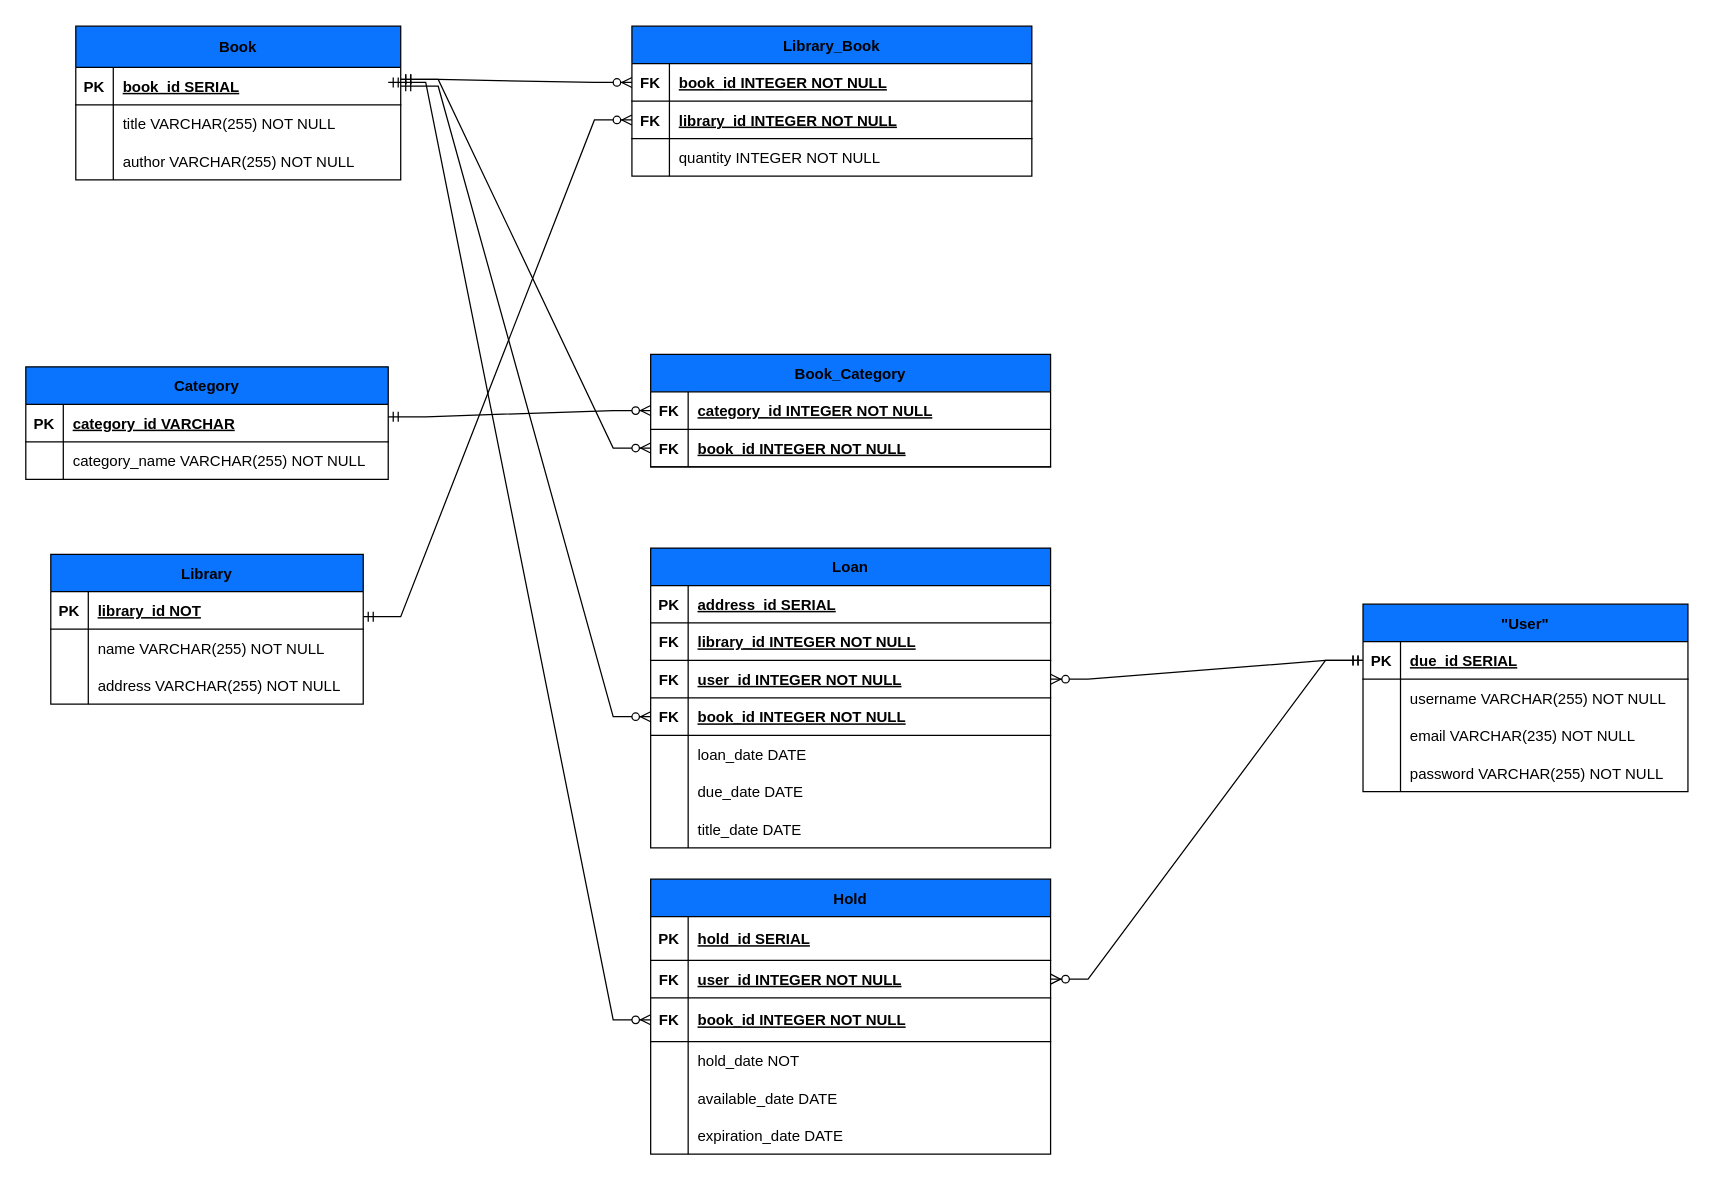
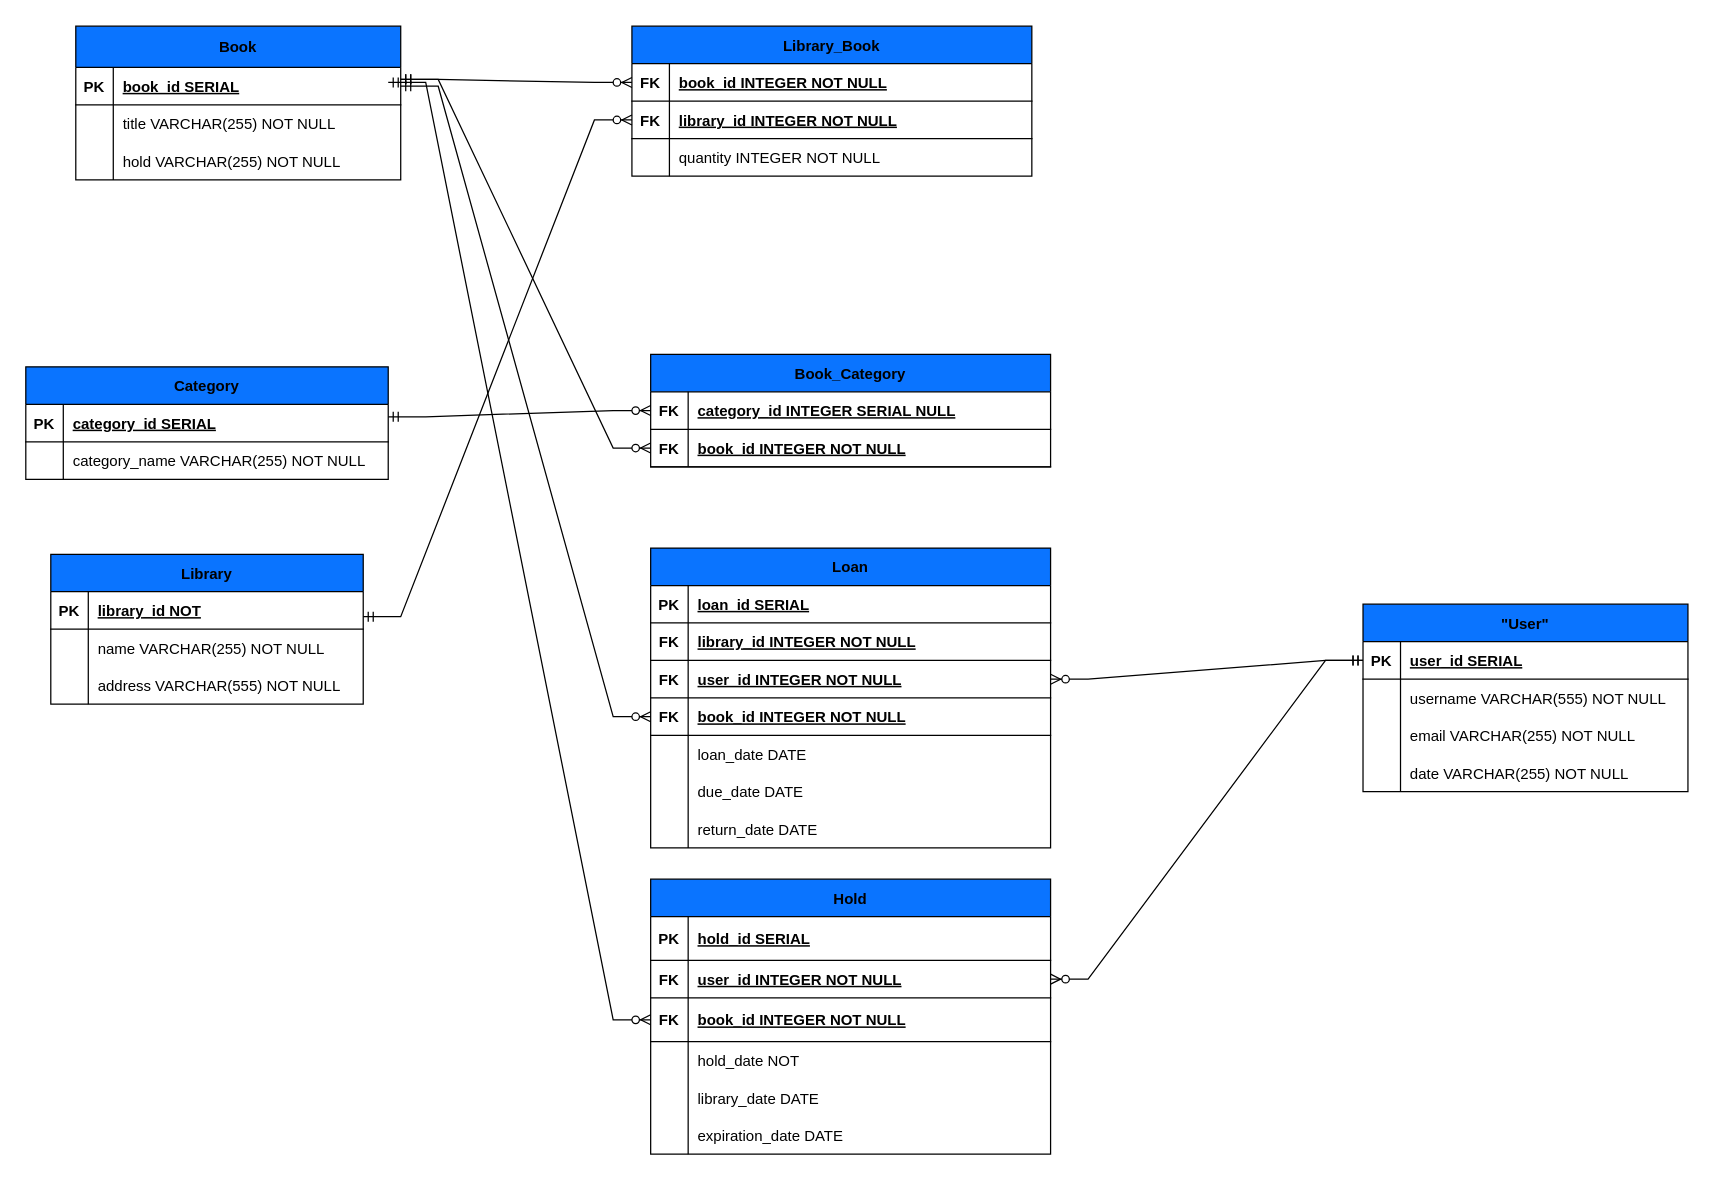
- <mxCell id="21" value="author VARCHAR(255) NOT NULL" style="shape=partialRectangle;overflow=hidden;connectable=0;fillColor=none;align=left;strokeColor=inherit;top=0;left=0;bottom=0;right=0;spacingLeft=6;" vertex="1" parent="19"><mxGeometry x="30" width="230" height="30" as="geometry"><mxRectangle width="230" height="30" as="alternateBounds" /></mxGeometry></mxCell>
+ <mxCell id="21" value="hold VARCHAR(255) NOT NULL" style="shape=partialRectangle;overflow=hidden;connectable=0;fillColor=none;align=left;strokeColor=inherit;top=0;left=0;bottom=0;right=0;spacingLeft=6;" vertex="1" parent="19"><mxGeometry x="30" width="230" height="30" as="geometry"><mxRectangle width="230" height="30" as="alternateBounds" /></mxGeometry></mxCell>
- <mxCell id="42" value="category_id INTEGER NOT NULL" style="shape=partialRectangle;overflow=hidden;connectable=0;fillColor=none;align=left;strokeColor=inherit;top=0;left=0;bottom=0;right=0;spacingLeft=6;fontStyle=5;" vertex="1" parent="40"><mxGeometry x="30" width="290" height="30" as="geometry"><mxRectangle width="290" height="30" as="alternateBounds" /></mxGeometry></mxCell>
+ <mxCell id="42" value="category_id INTEGER SERIAL NULL" style="shape=partialRectangle;overflow=hidden;connectable=0;fillColor=none;align=left;strokeColor=inherit;top=0;left=0;bottom=0;right=0;spacingLeft=6;fontStyle=5;" vertex="1" parent="40"><mxGeometry x="30" width="290" height="30" as="geometry"><mxRectangle width="290" height="30" as="alternateBounds" /></mxGeometry></mxCell>
- <mxCell id="35" value="category_id VARCHAR " style="shape=partialRectangle;overflow=hidden;connectable=0;fillColor=none;align=left;strokeColor=inherit;top=0;left=0;bottom=0;right=0;spacingLeft=6;fontStyle=5;" vertex="1" parent="33"><mxGeometry x="30" width="260" height="30" as="geometry"><mxRectangle width="260" height="30" as="alternateBounds" /></mxGeometry></mxCell>
+ <mxCell id="35" value="category_id SERIAL " style="shape=partialRectangle;overflow=hidden;connectable=0;fillColor=none;align=left;strokeColor=inherit;top=0;left=0;bottom=0;right=0;spacingLeft=6;fontStyle=5;" vertex="1" parent="33"><mxGeometry x="30" width="260" height="30" as="geometry"><mxRectangle width="260" height="30" as="alternateBounds" /></mxGeometry></mxCell>
- <mxCell id="62" value="address_id SERIAL " style="shape=partialRectangle;overflow=hidden;connectable=0;fillColor=none;align=left;strokeColor=inherit;top=0;left=0;bottom=0;right=0;spacingLeft=6;fontStyle=5;" vertex="1" parent="60"><mxGeometry x="30" width="290" height="30" as="geometry"><mxRectangle width="290" height="30" as="alternateBounds" /></mxGeometry></mxCell>
+ <mxCell id="62" value="loan_id SERIAL " style="shape=partialRectangle;overflow=hidden;connectable=0;fillColor=none;align=left;strokeColor=inherit;top=0;left=0;bottom=0;right=0;spacingLeft=6;fontStyle=5;" vertex="1" parent="60"><mxGeometry x="30" width="290" height="30" as="geometry"><mxRectangle width="290" height="30" as="alternateBounds" /></mxGeometry></mxCell>
- <mxCell id="49" value="due_id SERIAL " style="shape=partialRectangle;overflow=hidden;connectable=0;fillColor=none;align=left;strokeColor=inherit;top=0;left=0;bottom=0;right=0;spacingLeft=6;fontStyle=5;" vertex="1" parent="47"><mxGeometry x="30" width="230" height="30" as="geometry"><mxRectangle width="230" height="30" as="alternateBounds" /></mxGeometry></mxCell>
+ <mxCell id="49" value="user_id SERIAL " style="shape=partialRectangle;overflow=hidden;connectable=0;fillColor=none;align=left;strokeColor=inherit;top=0;left=0;bottom=0;right=0;spacingLeft=6;fontStyle=5;" vertex="1" parent="47"><mxGeometry x="30" width="230" height="30" as="geometry"><mxRectangle width="230" height="30" as="alternateBounds" /></mxGeometry></mxCell>
- <mxCell id="11" value="address VARCHAR(255) NOT NULL" style="shape=partialRectangle;overflow=hidden;connectable=0;fillColor=none;align=left;strokeColor=inherit;top=0;left=0;bottom=0;right=0;spacingLeft=6;" vertex="1" parent="9"><mxGeometry x="30" width="220" height="30" as="geometry"><mxRectangle width="220" height="30" as="alternateBounds" /></mxGeometry></mxCell>
+ <mxCell id="11" value="address VARCHAR(555) NOT NULL" style="shape=partialRectangle;overflow=hidden;connectable=0;fillColor=none;align=left;strokeColor=inherit;top=0;left=0;bottom=0;right=0;spacingLeft=6;" vertex="1" parent="9"><mxGeometry x="30" width="220" height="30" as="geometry"><mxRectangle width="220" height="30" as="alternateBounds" /></mxGeometry></mxCell>
- <mxCell id="52" value="username VARCHAR(255) NOT NULL" style="shape=partialRectangle;overflow=hidden;connectable=0;fillColor=none;align=left;strokeColor=inherit;top=0;left=0;bottom=0;right=0;spacingLeft=6;" vertex="1" parent="50"><mxGeometry x="30" width="230" height="30" as="geometry"><mxRectangle width="230" height="30" as="alternateBounds" /></mxGeometry></mxCell>
+ <mxCell id="52" value="username VARCHAR(555) NOT NULL" style="shape=partialRectangle;overflow=hidden;connectable=0;fillColor=none;align=left;strokeColor=inherit;top=0;left=0;bottom=0;right=0;spacingLeft=6;" vertex="1" parent="50"><mxGeometry x="30" width="230" height="30" as="geometry"><mxRectangle width="230" height="30" as="alternateBounds" /></mxGeometry></mxCell>
- <mxCell id="55" value="email VARCHAR(235) NOT NULL" style="shape=partialRectangle;overflow=hidden;connectable=0;fillColor=none;align=left;strokeColor=inherit;top=0;left=0;bottom=0;right=0;spacingLeft=6;" vertex="1" parent="53"><mxGeometry x="30" width="230" height="30" as="geometry"><mxRectangle width="230" height="30" as="alternateBounds" /></mxGeometry></mxCell>
+ <mxCell id="55" value="email VARCHAR(255) NOT NULL" style="shape=partialRectangle;overflow=hidden;connectable=0;fillColor=none;align=left;strokeColor=inherit;top=0;left=0;bottom=0;right=0;spacingLeft=6;" vertex="1" parent="53"><mxGeometry x="30" width="230" height="30" as="geometry"><mxRectangle width="230" height="30" as="alternateBounds" /></mxGeometry></mxCell>
- <mxCell id="58" value="password VARCHAR(255) NOT NULL" style="shape=partialRectangle;overflow=hidden;connectable=0;fillColor=none;align=left;strokeColor=inherit;top=0;left=0;bottom=0;right=0;spacingLeft=6;" vertex="1" parent="56"><mxGeometry x="30" width="230" height="30" as="geometry"><mxRectangle width="230" height="30" as="alternateBounds" /></mxGeometry></mxCell>
+ <mxCell id="58" value="date VARCHAR(255) NOT NULL" style="shape=partialRectangle;overflow=hidden;connectable=0;fillColor=none;align=left;strokeColor=inherit;top=0;left=0;bottom=0;right=0;spacingLeft=6;" vertex="1" parent="56"><mxGeometry x="30" width="230" height="30" as="geometry"><mxRectangle width="230" height="30" as="alternateBounds" /></mxGeometry></mxCell>
- <mxCell id="80" value="title_date DATE " style="shape=partialRectangle;overflow=hidden;connectable=0;fillColor=none;align=left;strokeColor=inherit;top=0;left=0;bottom=0;right=0;spacingLeft=6;" vertex="1" parent="78"><mxGeometry x="30" width="290" height="30" as="geometry"><mxRectangle width="290" height="30" as="alternateBounds" /></mxGeometry></mxCell>
+ <mxCell id="80" value="return_date DATE " style="shape=partialRectangle;overflow=hidden;connectable=0;fillColor=none;align=left;strokeColor=inherit;top=0;left=0;bottom=0;right=0;spacingLeft=6;" vertex="1" parent="78"><mxGeometry x="30" width="290" height="30" as="geometry"><mxRectangle width="290" height="30" as="alternateBounds" /></mxGeometry></mxCell>
- <mxCell id="96" value="available_date DATE " style="shape=partialRectangle;overflow=hidden;connectable=0;fillColor=none;align=left;strokeColor=inherit;top=0;left=0;bottom=0;right=0;spacingLeft=6;" vertex="1" parent="94"><mxGeometry x="30" width="290" height="30" as="geometry"><mxRectangle width="290" height="30" as="alternateBounds" /></mxGeometry></mxCell>
+ <mxCell id="96" value="library_date DATE " style="shape=partialRectangle;overflow=hidden;connectable=0;fillColor=none;align=left;strokeColor=inherit;top=0;left=0;bottom=0;right=0;spacingLeft=6;" vertex="1" parent="94"><mxGeometry x="30" width="290" height="30" as="geometry"><mxRectangle width="290" height="30" as="alternateBounds" /></mxGeometry></mxCell>
